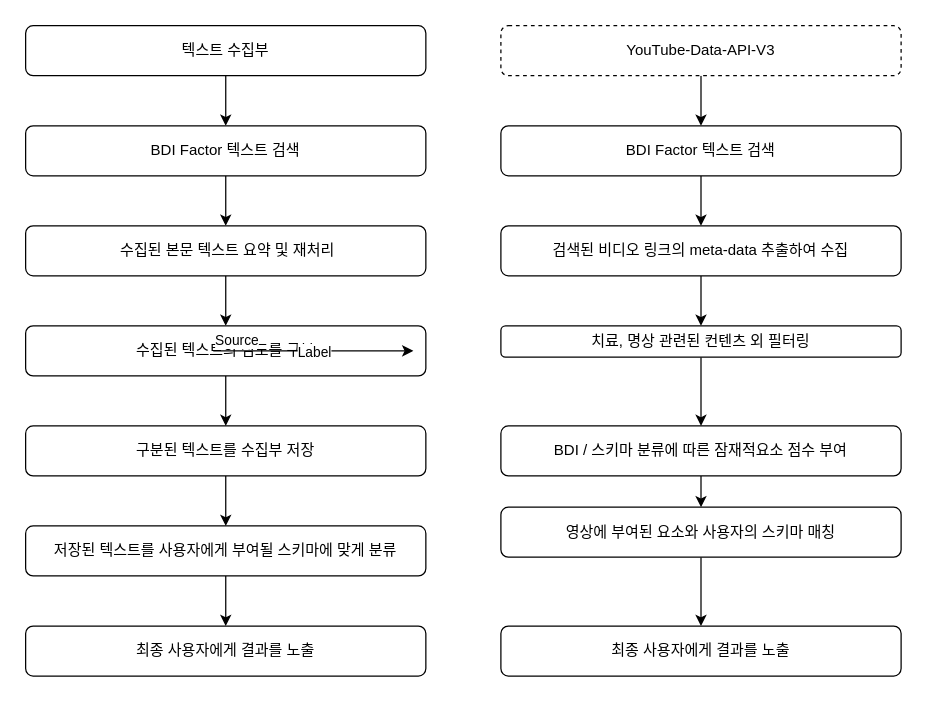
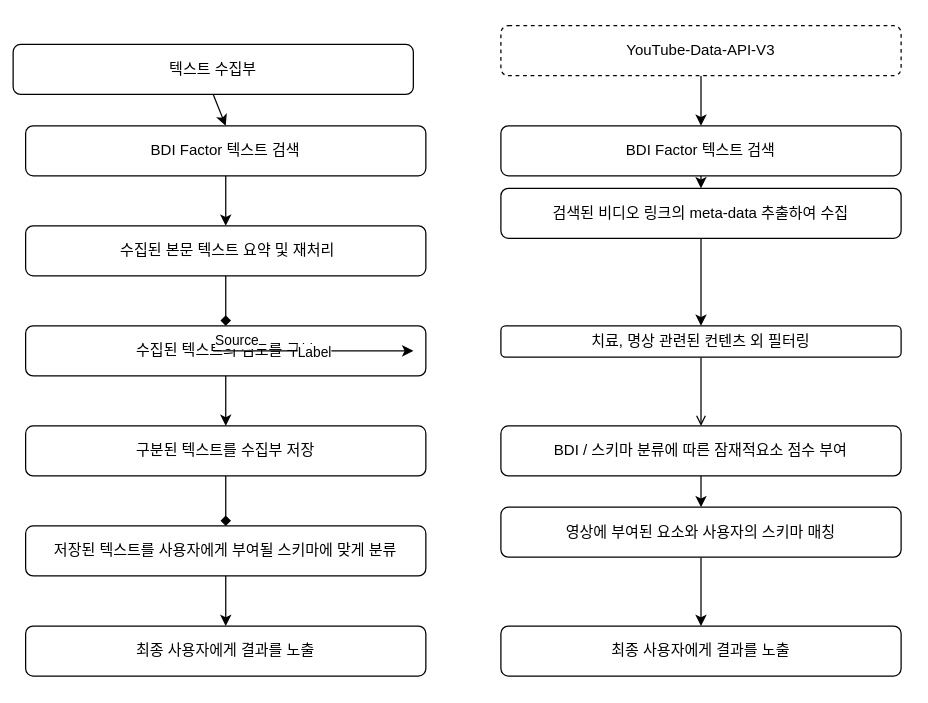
- <mxCell id="3" value="텍스트 수집부" style="rounded=1;whiteSpace=wrap;html=1;" parent="1" vertex="1"><mxGeometry x="20" y="20" width="320" height="40" as="geometry" /></mxCell>
+ <mxCell id="3" value="텍스트 수집부" style="rounded=1;whiteSpace=wrap;html=1;" parent="1" vertex="1"><mxGeometry x="10" y="35" width="320" height="40" as="geometry" /></mxCell>
- <mxCell id="20" value="검색된 비디오 링크의 meta-data 추출하여 수집" style="rounded=1;whiteSpace=wrap;html=1;" parent="1" vertex="1"><mxGeometry x="400" y="180" width="320" height="40" as="geometry" /></mxCell>
+ <mxCell id="20" value="검색된 비디오 링크의 meta-data 추출하여 수집" style="rounded=1;whiteSpace=wrap;html=1;" parent="1" vertex="1"><mxGeometry x="400" y="150" width="320" height="40" as="geometry" /></mxCell>
- <mxCell id="6" style="edgeStyle=none;html=1;exitX=0.5;exitY=1;exitDx=0;exitDy=0;" parent="1" source="7" target="9" edge="1"><mxGeometry relative="1" as="geometry" /></mxCell>
+ <mxCell id="6" style="edgeStyle=none;html=1;exitX=0.5;exitY=1;exitDx=0;exitDy=0;endArrow=diamond;" parent="1" source="7" target="9" edge="1"><mxGeometry relative="1" as="geometry" /></mxCell>
- <mxCell id="21" style="edgeStyle=none;html=1;exitX=0.5;exitY=1;exitDx=0;exitDy=0;entryX=0.5;entryY=0;entryDx=0;entryDy=0;" parent="1" source="22" target="24" edge="1"><mxGeometry relative="1" as="geometry" /></mxCell>
+ <mxCell id="21" style="edgeStyle=none;html=1;exitX=0.5;exitY=1;exitDx=0;exitDy=0;entryX=0.5;entryY=0;entryDx=0;entryDy=0;endArrow=open;" parent="1" source="22" target="24" edge="1"><mxGeometry relative="1" as="geometry" /></mxCell>
- <mxCell id="10" style="edgeStyle=none;html=1;exitX=0.5;exitY=1;exitDx=0;exitDy=0;entryX=0.5;entryY=0;entryDx=0;entryDy=0;" parent="1" source="11" target="13" edge="1"><mxGeometry relative="1" as="geometry" /></mxCell>
+ <mxCell id="10" style="edgeStyle=none;html=1;exitX=0.5;exitY=1;exitDx=0;exitDy=0;entryX=0.5;entryY=0;entryDx=0;entryDy=0;endArrow=diamond;" parent="1" source="11" target="13" edge="1"><mxGeometry relative="1" as="geometry" /></mxCell>
